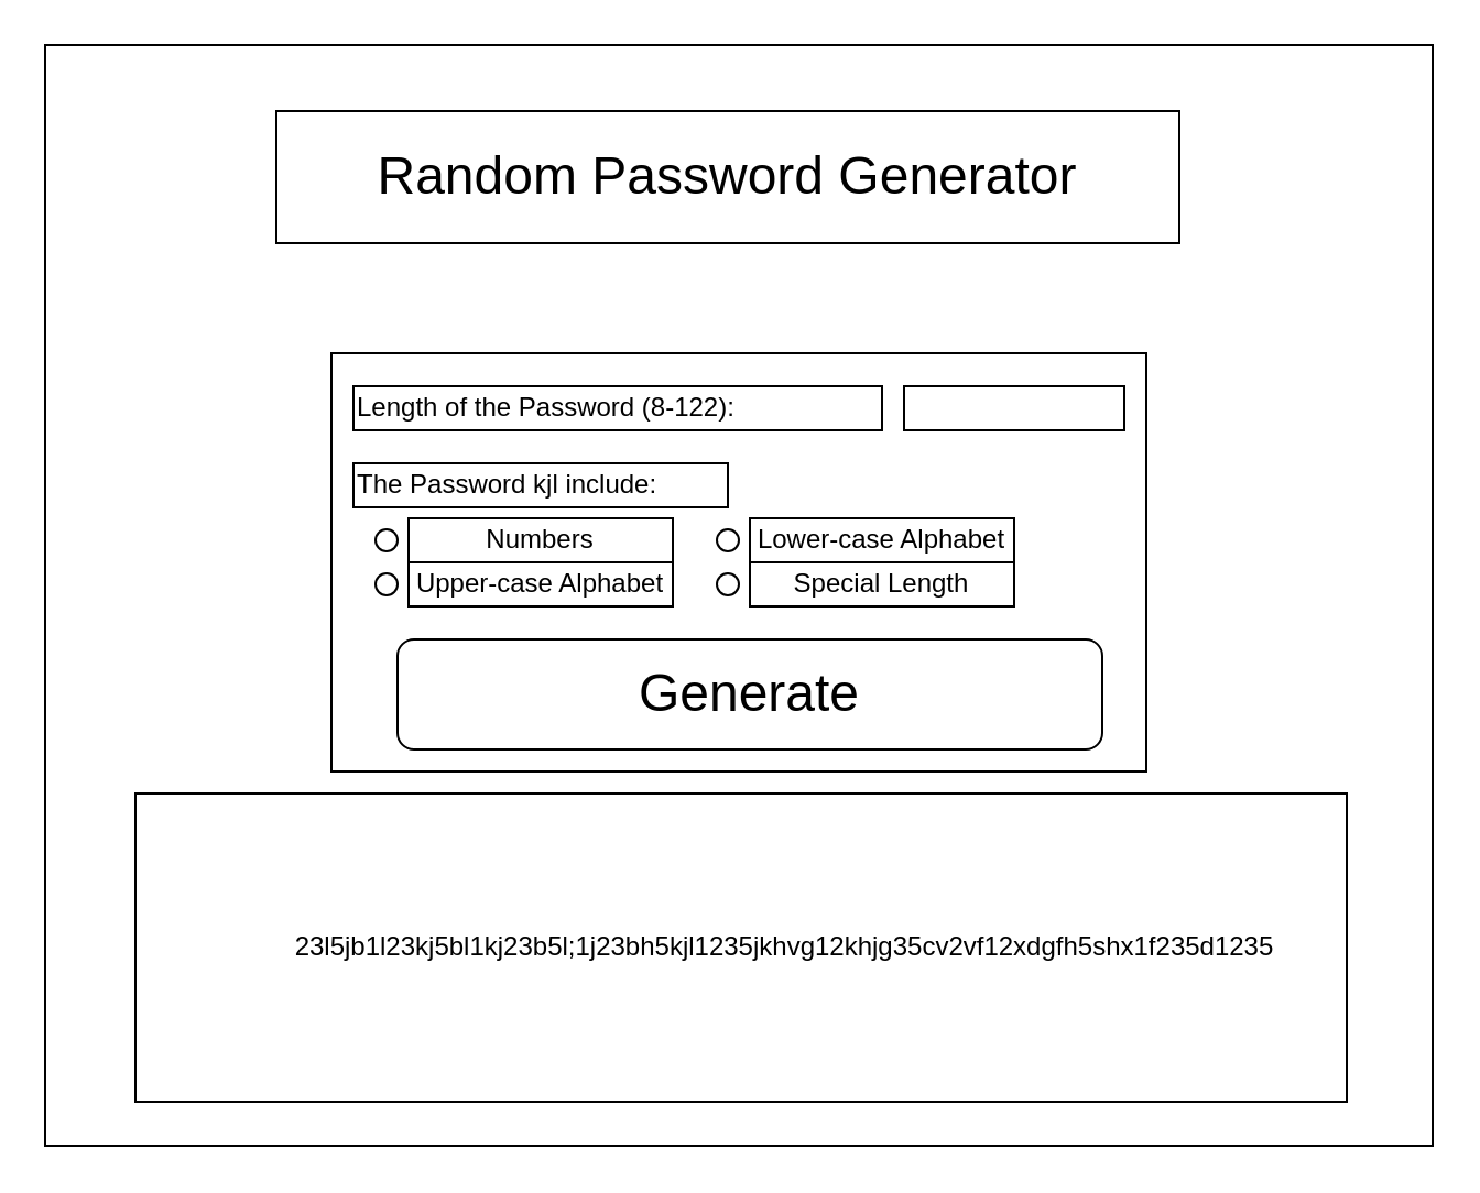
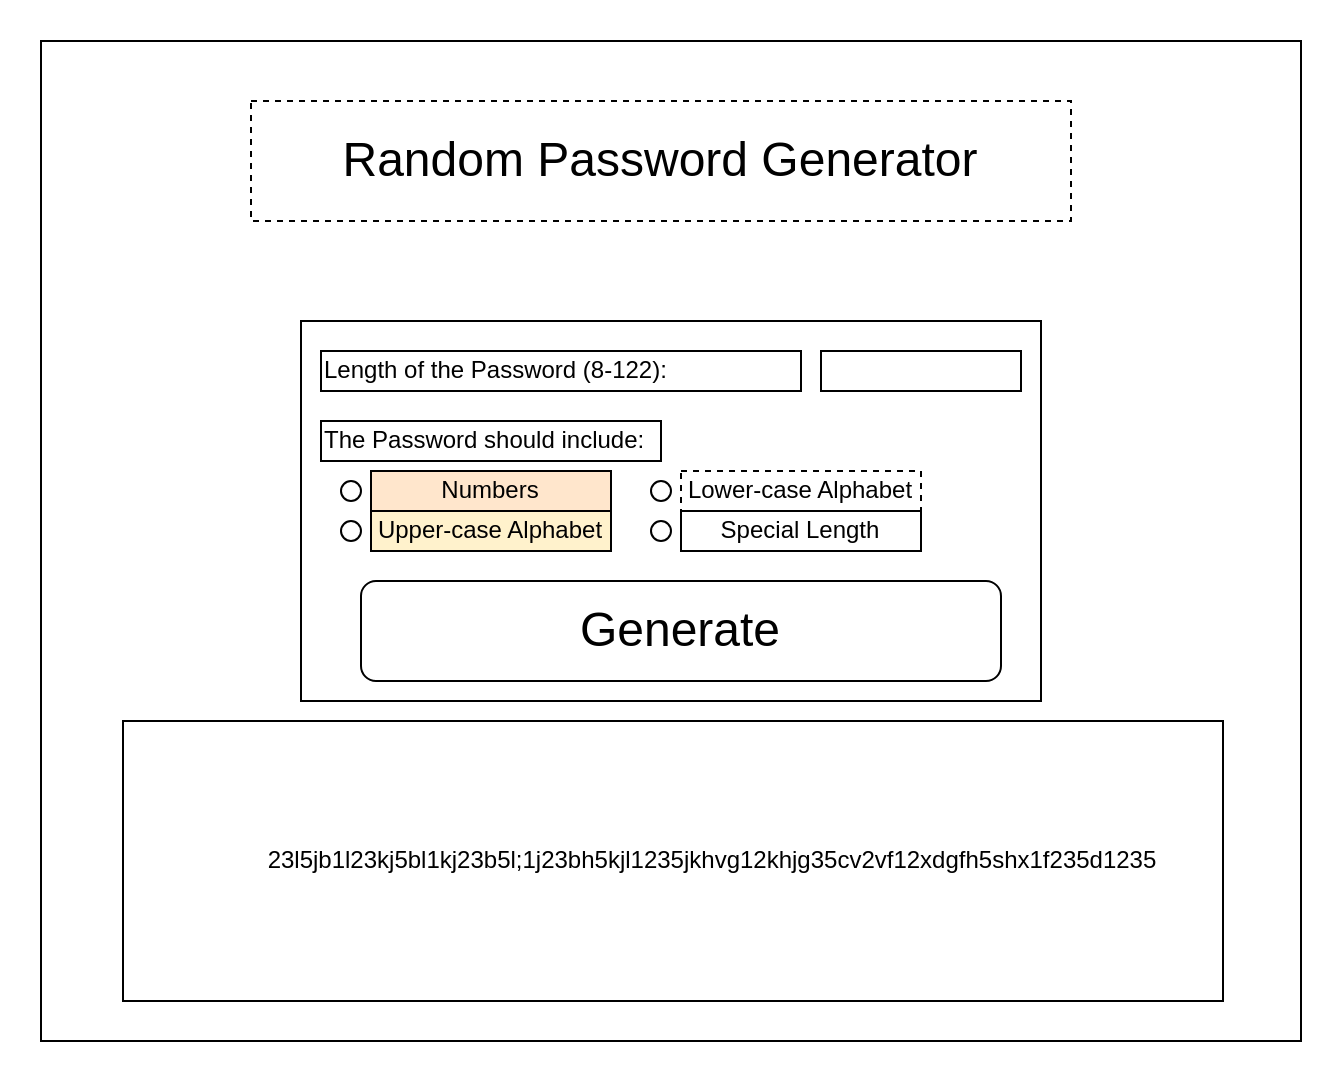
- <mxCell id="3" value="&lt;font style=&quot;font-size: 24px;&quot;&gt;Random Password Generator&lt;/font&gt;" style="rounded=0;whiteSpace=wrap;html=1;" vertex="1" parent="1"><mxGeometry x="125" y="50" width="410" height="60" as="geometry" /></mxCell>
+ <mxCell id="3" value="&lt;font style=&quot;font-size: 24px;&quot;&gt;Random Password Generator&lt;/font&gt;" style="rounded=0;whiteSpace=wrap;html=1;dashed=1;" vertex="1" parent="1"><mxGeometry x="125" y="50" width="410" height="60" as="geometry" /></mxCell>
- <mxCell id="7" value="The Password kjl include:" style="rounded=0;whiteSpace=wrap;html=1;align=left;" vertex="1" parent="1"><mxGeometry x="160" y="210" width="170" height="20" as="geometry" /></mxCell>
+ <mxCell id="7" value="The Password should include:" style="rounded=0;whiteSpace=wrap;html=1;align=left;" vertex="1" parent="1"><mxGeometry x="160" y="210" width="170" height="20" as="geometry" /></mxCell>
- <mxCell id="10" value="Numbers" style="rounded=0;whiteSpace=wrap;html=1;" vertex="1" parent="1"><mxGeometry x="185" y="235" width="120" height="20" as="geometry" /></mxCell>
+ <mxCell id="10" value="Numbers" style="rounded=0;whiteSpace=wrap;html=1;fillColor=#ffe6cc;" vertex="1" parent="1"><mxGeometry x="185" y="235" width="120" height="20" as="geometry" /></mxCell>
- <mxCell id="8" value="Lower-case Alphabet" style="rounded=0;whiteSpace=wrap;html=1;" vertex="1" parent="1"><mxGeometry x="340" y="235" width="120" height="20" as="geometry" /></mxCell>
+ <mxCell id="8" value="Lower-case Alphabet" style="rounded=0;whiteSpace=wrap;html=1;dashed=1;" vertex="1" parent="1"><mxGeometry x="340" y="235" width="120" height="20" as="geometry" /></mxCell>
- <mxCell id="9" value="Upper-case Alphabet" style="rounded=0;whiteSpace=wrap;html=1;" vertex="1" parent="1"><mxGeometry x="185" y="255" width="120" height="20" as="geometry" /></mxCell>
+ <mxCell id="9" value="Upper-case Alphabet" style="rounded=0;whiteSpace=wrap;html=1;fillColor=#fff2cc;" vertex="1" parent="1"><mxGeometry x="185" y="255" width="120" height="20" as="geometry" /></mxCell>
